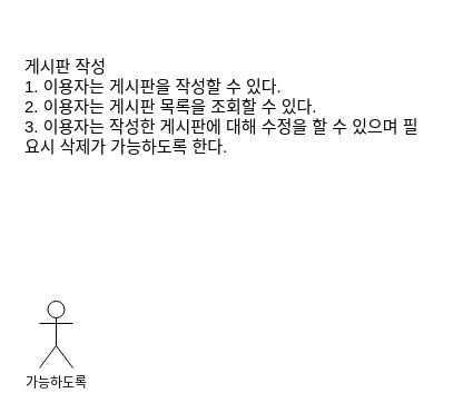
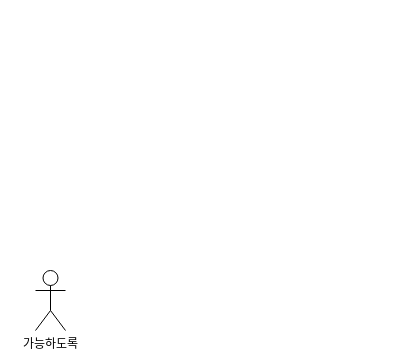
- <mxCell id="3" value="게시판 작성&lt;div style=&quot;font-size: 15px;&quot;&gt;1. 이용자는 게시판을 작성할 수 있다.&lt;/div&gt;&lt;div style=&quot;font-size: 15px;&quot;&gt;2. 이용자는 게시판 목록을 조회할 수 있다.&lt;/div&gt;&lt;div style=&quot;font-size: 15px;&quot;&gt;3. 이용자는 작성한 게시판에 대해 수정을 할 수 있으며 필요시 삭제가 가능하도록 한다.&lt;/div&gt;" style="text;strokeColor=none;align=left;fillColor=none;html=1;verticalAlign=middle;whiteSpace=wrap;rounded=0;fontSize=15;" vertex="1" parent="1"><mxGeometry x="20" y="20" width="365" height="150" as="geometry" /></mxCell>
